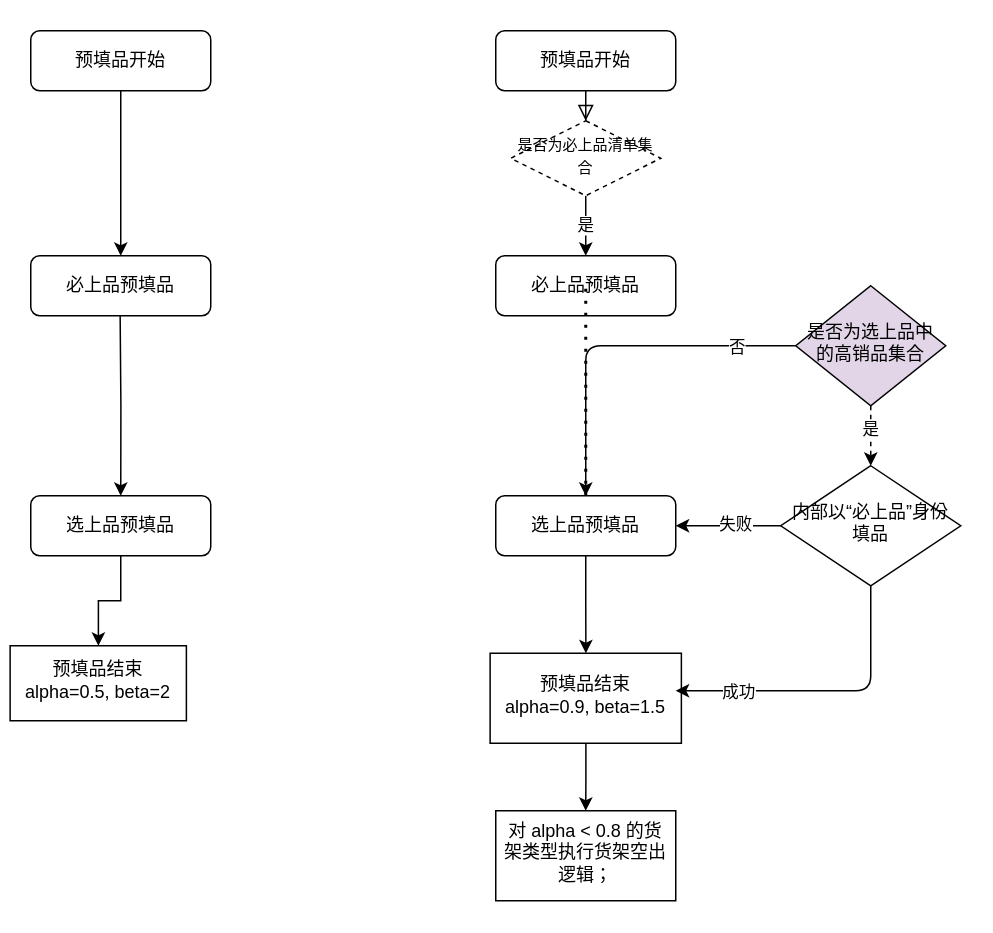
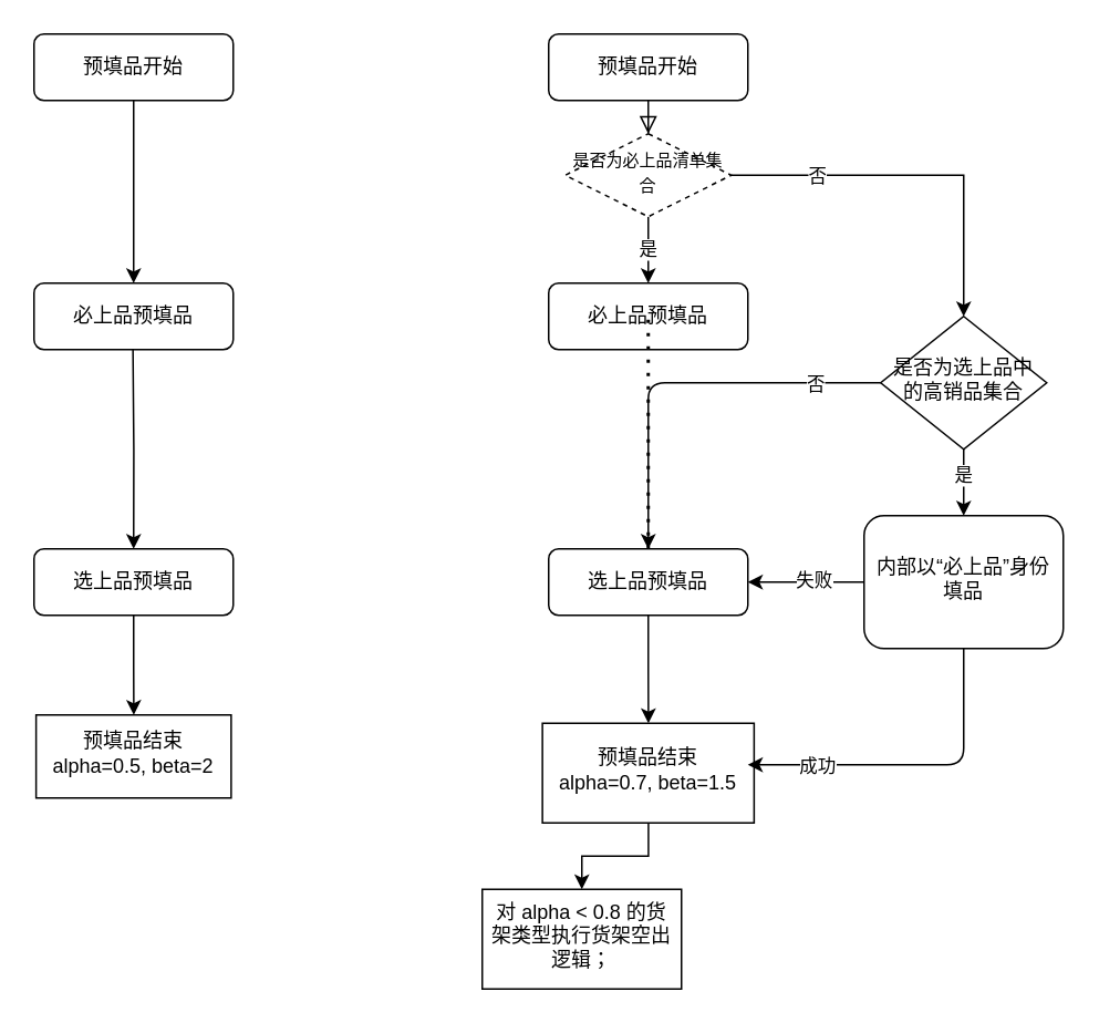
+ <mxCell id="5" value="" style="edgeStyle=orthogonalEdgeStyle;rounded=0;orthogonalLoop=1;jettySize=auto;html=1;" edge="1" parent="1" source="7" target="11"><mxGeometry relative="1" as="geometry" /></mxCell>
+ <mxCell id="6" value="否" style="edgeLabel;html=1;align=center;verticalAlign=middle;resizable=0;points=[];" vertex="1" connectable="0" parent="5"><mxGeometry x="-0.436" y="2" relative="1" as="geometry"><mxPoint x="-11.67" y="2" as="offset" /></mxGeometry></mxCell>
- <mxCell id="11" value="是否为选上品中的高销品集合" style="rhombus;whiteSpace=wrap;html=1;shadow=0;strokeWidth=1;spacing=6;spacingTop=-4;fillColor=#e1d5e7;" vertex="1" parent="1"><mxGeometry x="530" y="190" width="100" height="80" as="geometry" /></mxCell>
+ <mxCell id="11" value="是否为选上品中的高销品集合" style="rhombus;whiteSpace=wrap;html=1;shadow=0;strokeWidth=1;spacing=6;spacingTop=-4;" vertex="1" parent="1"><mxGeometry x="530" y="190" width="100" height="80" as="geometry" /></mxCell>
- <mxCell id="9" value="" style="edgeStyle=orthogonalEdgeStyle;rounded=0;orthogonalLoop=1;jettySize=auto;html=1;dashed=1;" edge="1" parent="1" source="11" target="14"><mxGeometry relative="1" as="geometry" /></mxCell>
+ <mxCell id="9" value="" style="edgeStyle=orthogonalEdgeStyle;rounded=0;orthogonalLoop=1;jettySize=auto;html=1;" edge="1" parent="1" source="11" target="14"><mxGeometry relative="1" as="geometry" /></mxCell>
- <mxCell id="14" value="内部以“必上品”身份填品" style="rhombus;whiteSpace=wrap;html=1;shadow=0;strokeWidth=1;spacing=6;spacingTop=-4;" vertex="1" parent="1"><mxGeometry x="520" y="310" width="120" height="80" as="geometry" /></mxCell>
+ <mxCell id="14" value="内部以“必上品”身份填品" style="whiteSpace=wrap;html=1;shadow=0;strokeWidth=1;spacing=6;spacingTop=-4;rounded=1;" vertex="1" parent="1"><mxGeometry x="520" y="310" width="120" height="80" as="geometry" /></mxCell>
- <mxCell id="30" value="预填品结束&lt;br&gt;alpha=0.5, beta=2" style="whiteSpace=wrap;html=1;shadow=0;strokeWidth=1;spacing=6;spacingTop=-4;" vertex="1" parent="1"><mxGeometry x="6.25" y="430" width="117.5" height="50" as="geometry" /></mxCell>
+ <mxCell id="30" value="预填品结束&lt;br&gt;alpha=0.5, beta=2" style="whiteSpace=wrap;html=1;shadow=0;strokeWidth=1;spacing=6;spacingTop=-4;" vertex="1" parent="1"><mxGeometry x="21.25" y="430" width="117.5" height="50" as="geometry" /></mxCell>
- <mxCell id="16" value="预填品结束&lt;br&gt;alpha=0.9, beta=1.5" style="whiteSpace=wrap;html=1;shadow=0;strokeWidth=1;spacing=6;spacingTop=-4;" vertex="1" parent="1"><mxGeometry x="326.25" y="435" width="127.5" height="60" as="geometry" /></mxCell>
+ <mxCell id="16" value="预填品结束&lt;br&gt;alpha=0.7, beta=1.5" style="whiteSpace=wrap;html=1;shadow=0;strokeWidth=1;spacing=6;spacingTop=-4;" vertex="1" parent="1"><mxGeometry x="326.25" y="435" width="127.5" height="60" as="geometry" /></mxCell>
- <mxCell id="31" value="对 alpha &amp;lt; 0.8 的货架类型执行货架空出逻辑；" style="whiteSpace=wrap;html=1;shadow=0;strokeWidth=1;spacing=6;spacingTop=-4;" vertex="1" parent="1"><mxGeometry x="330" y="540" width="120" height="60" as="geometry" /></mxCell>
+ <mxCell id="31" value="对 alpha &amp;lt; 0.8 的货架类型执行货架空出逻辑；" style="whiteSpace=wrap;html=1;shadow=0;strokeWidth=1;spacing=6;spacingTop=-4;" vertex="1" parent="1"><mxGeometry x="290" y="535" width="120" height="60" as="geometry" /></mxCell>
